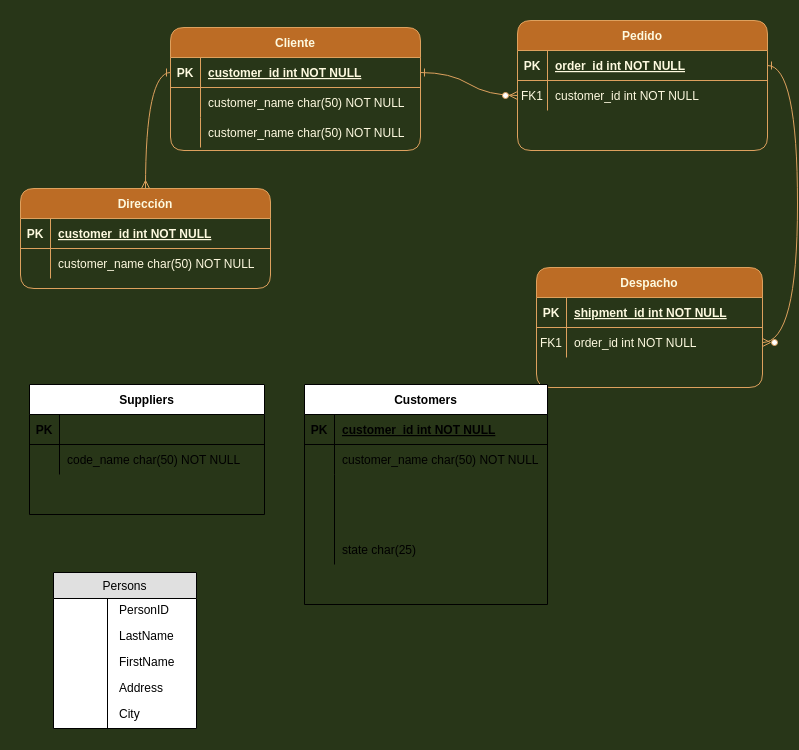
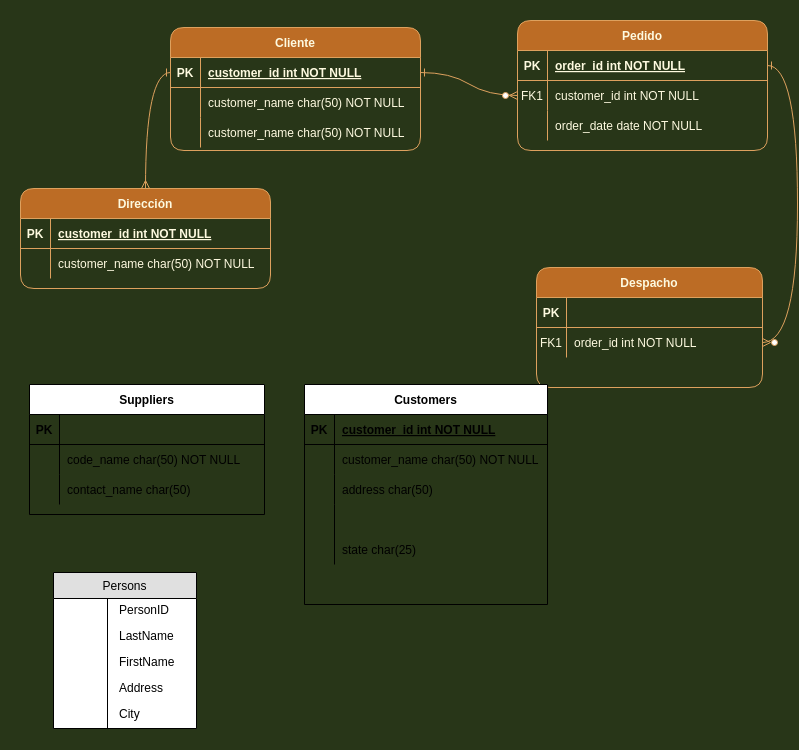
+ <mxCell id="33" value="order_date date NOT NULL" style="shape=partialRectangle;overflow=hidden;connectable=0;fillColor=none;top=0;left=0;bottom=0;right=0;align=left;spacingLeft=6;strokeColor=#DDA15E;fontColor=#FEFAE0;rounded=1;" parent="31" vertex="1"><mxGeometry x="30" width="220" height="30" as="geometry" /></mxCell>
- <mxCell id="8" value="shipment_id int NOT NULL " style="shape=partialRectangle;overflow=hidden;connectable=0;fillColor=none;top=0;left=0;bottom=0;right=0;align=left;spacingLeft=6;fontStyle=5;strokeColor=#DDA15E;fontColor=#FEFAE0;rounded=1;" parent="6" vertex="1"><mxGeometry x="30" width="196" height="30" as="geometry" /></mxCell>
+ <mxCell id="49" value="contact_name char(50)" style="shape=partialRectangle;overflow=hidden;connectable=0;fillColor=none;top=0;left=0;bottom=0;right=0;align=left;spacingLeft=6;" parent="47" vertex="1"><mxGeometry x="30" width="205" height="30" as="geometry" /></mxCell>
+ <mxCell id="59" value="address char(50)" style="shape=partialRectangle;overflow=hidden;connectable=0;fillColor=none;top=0;left=0;bottom=0;right=0;align=left;spacingLeft=6;" parent="57" vertex="1"><mxGeometry x="30" width="213" height="30" as="geometry" /></mxCell>
